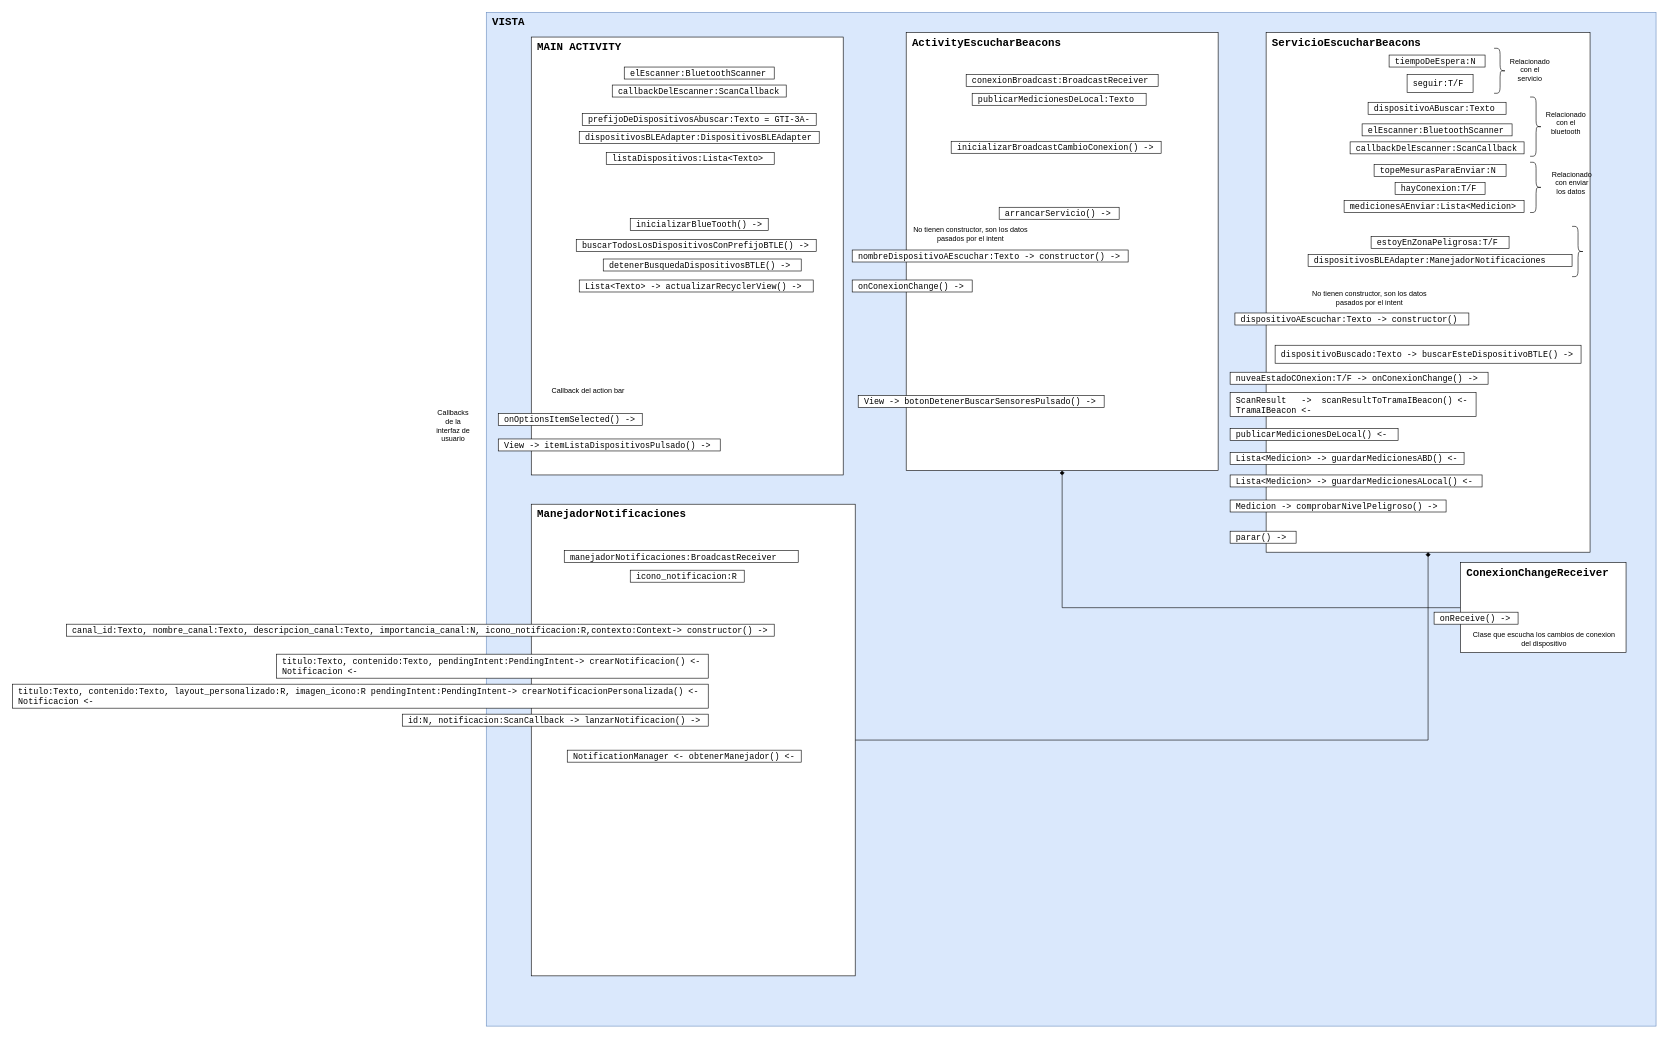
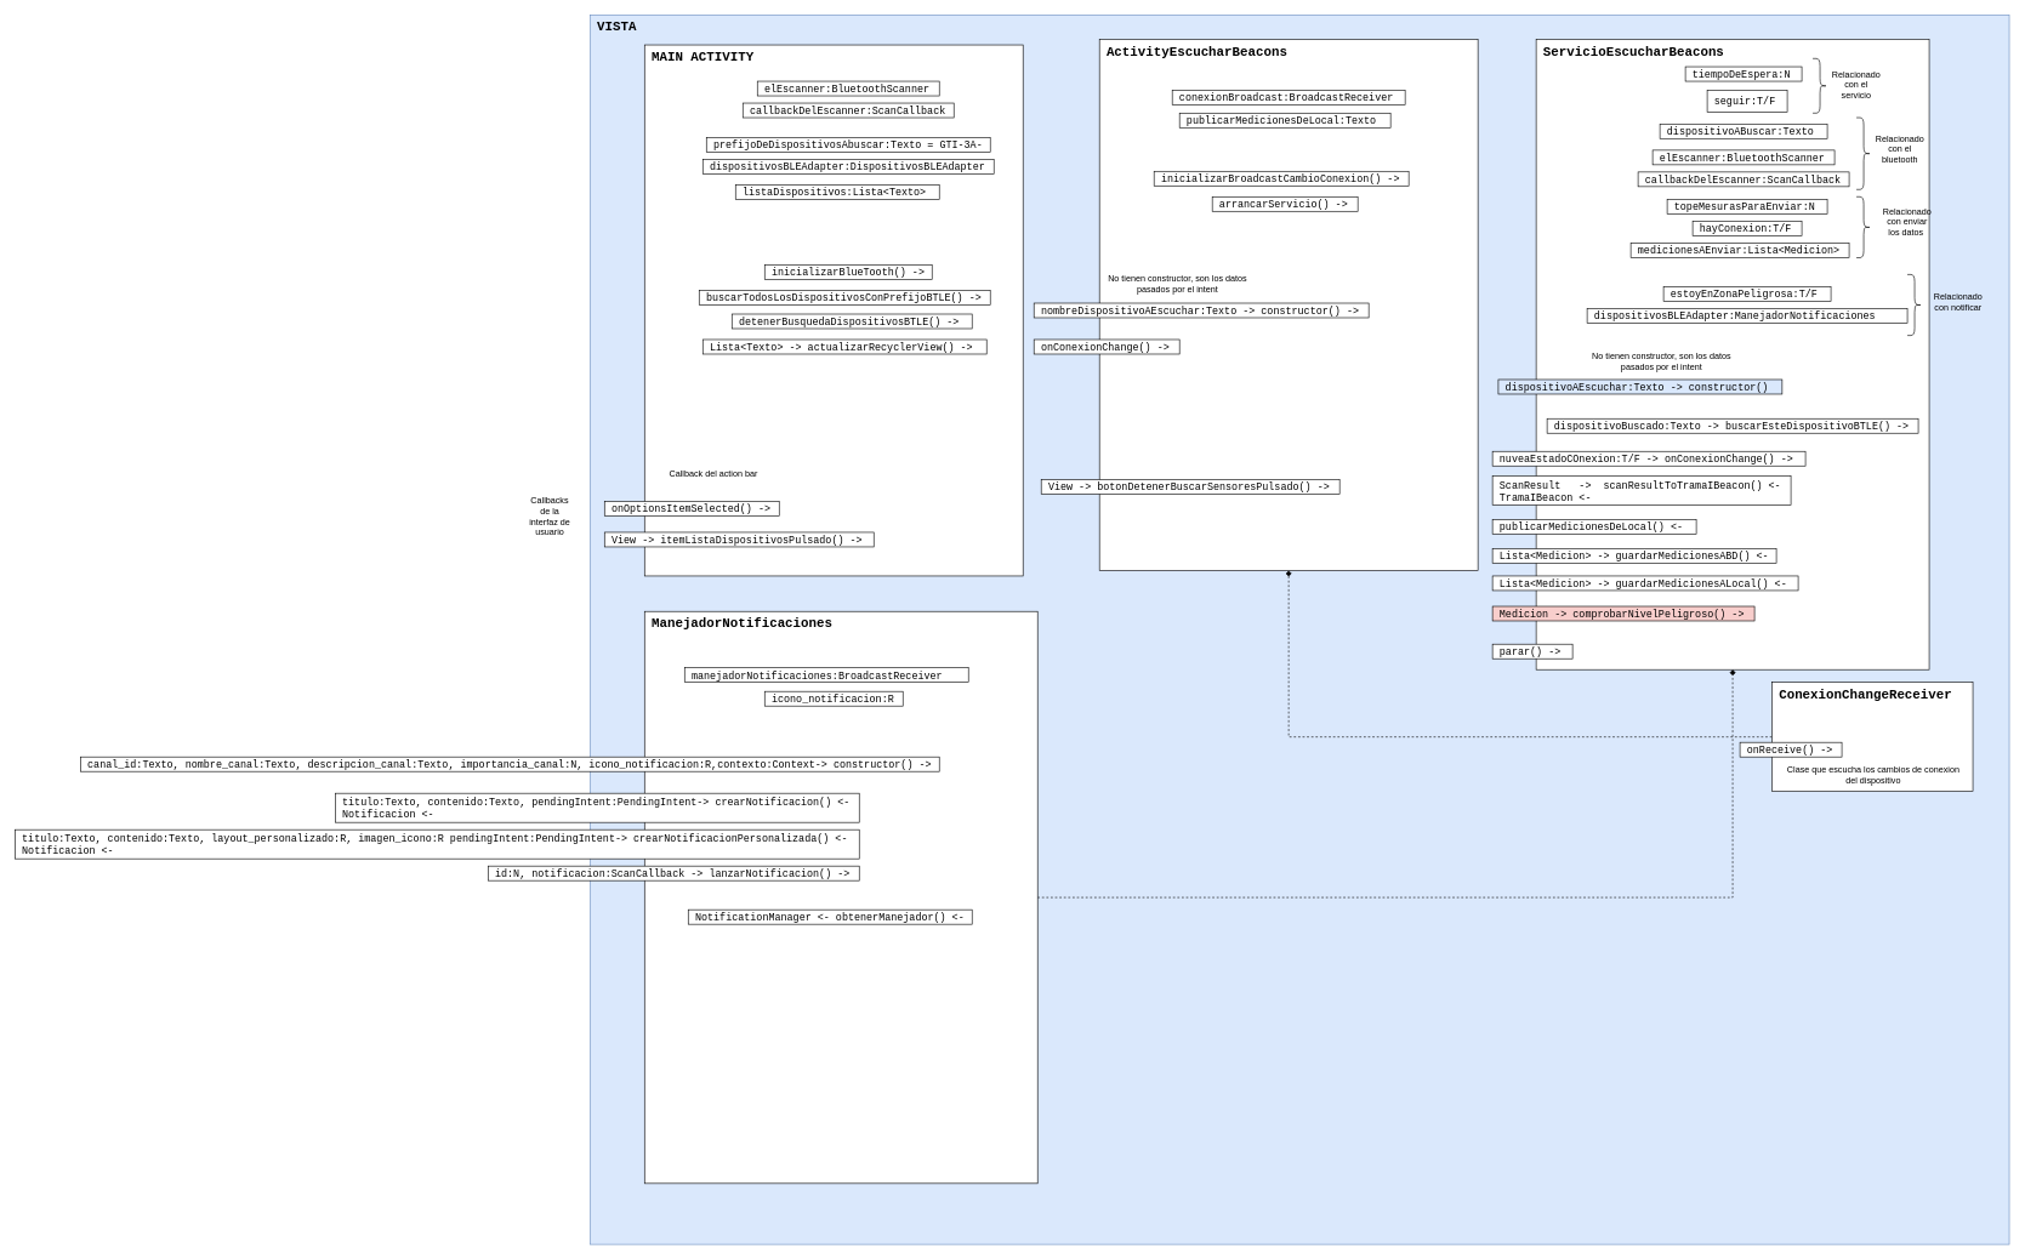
- <mxCell id="35" value="&lt;font style=&quot;font-size: 14px&quot;&gt;arrancarServicio() -&amp;gt;&lt;/font&gt;" style="rounded=0;whiteSpace=wrap;html=1;align=left;fontFamily=Courier New;autosize=1;spacingTop=2;spacingLeft=8;" parent="1" vertex="1"><mxGeometry x="1665" y="345" width="200" height="20" as="geometry" /></mxCell>
+ <mxCell id="35" value="&lt;font style=&quot;font-size: 14px&quot;&gt;arrancarServicio() -&amp;gt;&lt;/font&gt;" style="rounded=0;whiteSpace=wrap;html=1;align=left;fontFamily=Courier New;autosize=1;spacingTop=2;spacingLeft=8;" parent="1" vertex="1"><mxGeometry x="1665" y="270" width="200" height="20" as="geometry" /></mxCell>
+ <mxCell id="67" value="Relacionado con notificar" style="text;html=1;strokeColor=none;fillColor=none;align=center;verticalAlign=middle;whiteSpace=wrap;rounded=0;" vertex="1" parent="1"><mxGeometry x="2660" y="398.75" width="60" height="30" as="geometry" /></mxCell>
- <mxCell id="13" value="&lt;font style=&quot;font-size: 14px&quot;&gt;dispositivoAEscuchar:Texto -&amp;gt; constructor()&lt;/font&gt;" style="rounded=0;whiteSpace=wrap;html=1;align=left;fontFamily=Courier New;autosize=1;spacingTop=2;spacingLeft=8;" parent="1" vertex="1"><mxGeometry x="2058" y="521.25" width="390" height="20" as="geometry" /></mxCell>
+ <mxCell id="13" value="&lt;font style=&quot;font-size: 14px&quot;&gt;dispositivoAEscuchar:Texto -&amp;gt; constructor()&lt;/font&gt;" style="rounded=0;whiteSpace=wrap;html=1;align=left;fontFamily=Courier New;autosize=1;spacingTop=2;spacingLeft=8;fillColor=#dae8fc;" parent="1" vertex="1"><mxGeometry x="2058" y="521.25" width="390" height="20" as="geometry" /></mxCell>
- <mxCell id="45" value="&lt;font style=&quot;font-size: 14px&quot;&gt;dispositivoBuscado:Texto -&amp;gt; buscarEsteDispositivoBTLE() -&amp;gt;&lt;/font&gt;" style="rounded=0;whiteSpace=wrap;html=1;align=left;fontFamily=Courier New;autosize=1;spacingTop=2;spacingLeft=8;" parent="1" vertex="1"><mxGeometry x="2125" y="575" width="510" height="30" as="geometry" /></mxCell>
+ <mxCell id="45" value="&lt;font style=&quot;font-size: 14px&quot;&gt;dispositivoBuscado:Texto -&amp;gt; buscarEsteDispositivoBTLE() -&amp;gt;&lt;/font&gt;" style="rounded=0;whiteSpace=wrap;html=1;align=left;fontFamily=Courier New;autosize=1;spacingTop=2;spacingLeft=8;" parent="1" vertex="1"><mxGeometry x="2125" y="575" width="510" height="20" as="geometry" /></mxCell>
- <mxCell id="57" value="&lt;font style=&quot;font-size: 14px&quot;&gt;Medicion -&amp;gt; comprobarNivelPeligroso() -&amp;gt;&lt;/font&gt;" style="rounded=0;whiteSpace=wrap;html=1;align=left;fontFamily=Courier New;autosize=1;spacingTop=2;spacingLeft=8;" parent="1" vertex="1"><mxGeometry x="2050" y="833" width="360" height="20" as="geometry" /></mxCell>
+ <mxCell id="57" value="&lt;font style=&quot;font-size: 14px&quot;&gt;Medicion -&amp;gt; comprobarNivelPeligroso() -&amp;gt;&lt;/font&gt;" style="rounded=0;whiteSpace=wrap;html=1;align=left;fontFamily=Courier New;autosize=1;spacingTop=2;spacingLeft=8;fillColor=#f8cecc;" parent="1" vertex="1"><mxGeometry x="2050" y="833" width="360" height="20" as="geometry" /></mxCell>
- <mxCell id="21" style="edgeStyle=orthogonalEdgeStyle;rounded=0;orthogonalLoop=1;jettySize=auto;html=1;endArrow=diamond;endFill=1;" parent="1" source="22" target="3" edge="1"><mxGeometry relative="1" as="geometry" /></mxCell>
+ <mxCell id="21" style="edgeStyle=orthogonalEdgeStyle;rounded=0;orthogonalLoop=1;jettySize=auto;html=1;endArrow=diamond;endFill=1;dashed=1;" parent="1" source="22" target="3" edge="1"><mxGeometry relative="1" as="geometry" /></mxCell>
- <mxCell id="48" style="edgeStyle=orthogonalEdgeStyle;rounded=0;orthogonalLoop=1;jettySize=auto;html=1;entryX=0.5;entryY=1;entryDx=0;entryDy=0;endArrow=diamond;endFill=1;" edge="1" parent="1" source="49" target="10"><mxGeometry relative="1" as="geometry" /></mxCell>
+ <mxCell id="48" style="edgeStyle=orthogonalEdgeStyle;rounded=0;orthogonalLoop=1;jettySize=auto;html=1;entryX=0.5;entryY=1;entryDx=0;entryDy=0;endArrow=diamond;endFill=1;dashed=1;" edge="1" parent="1" source="49" target="10"><mxGeometry relative="1" as="geometry" /></mxCell>
